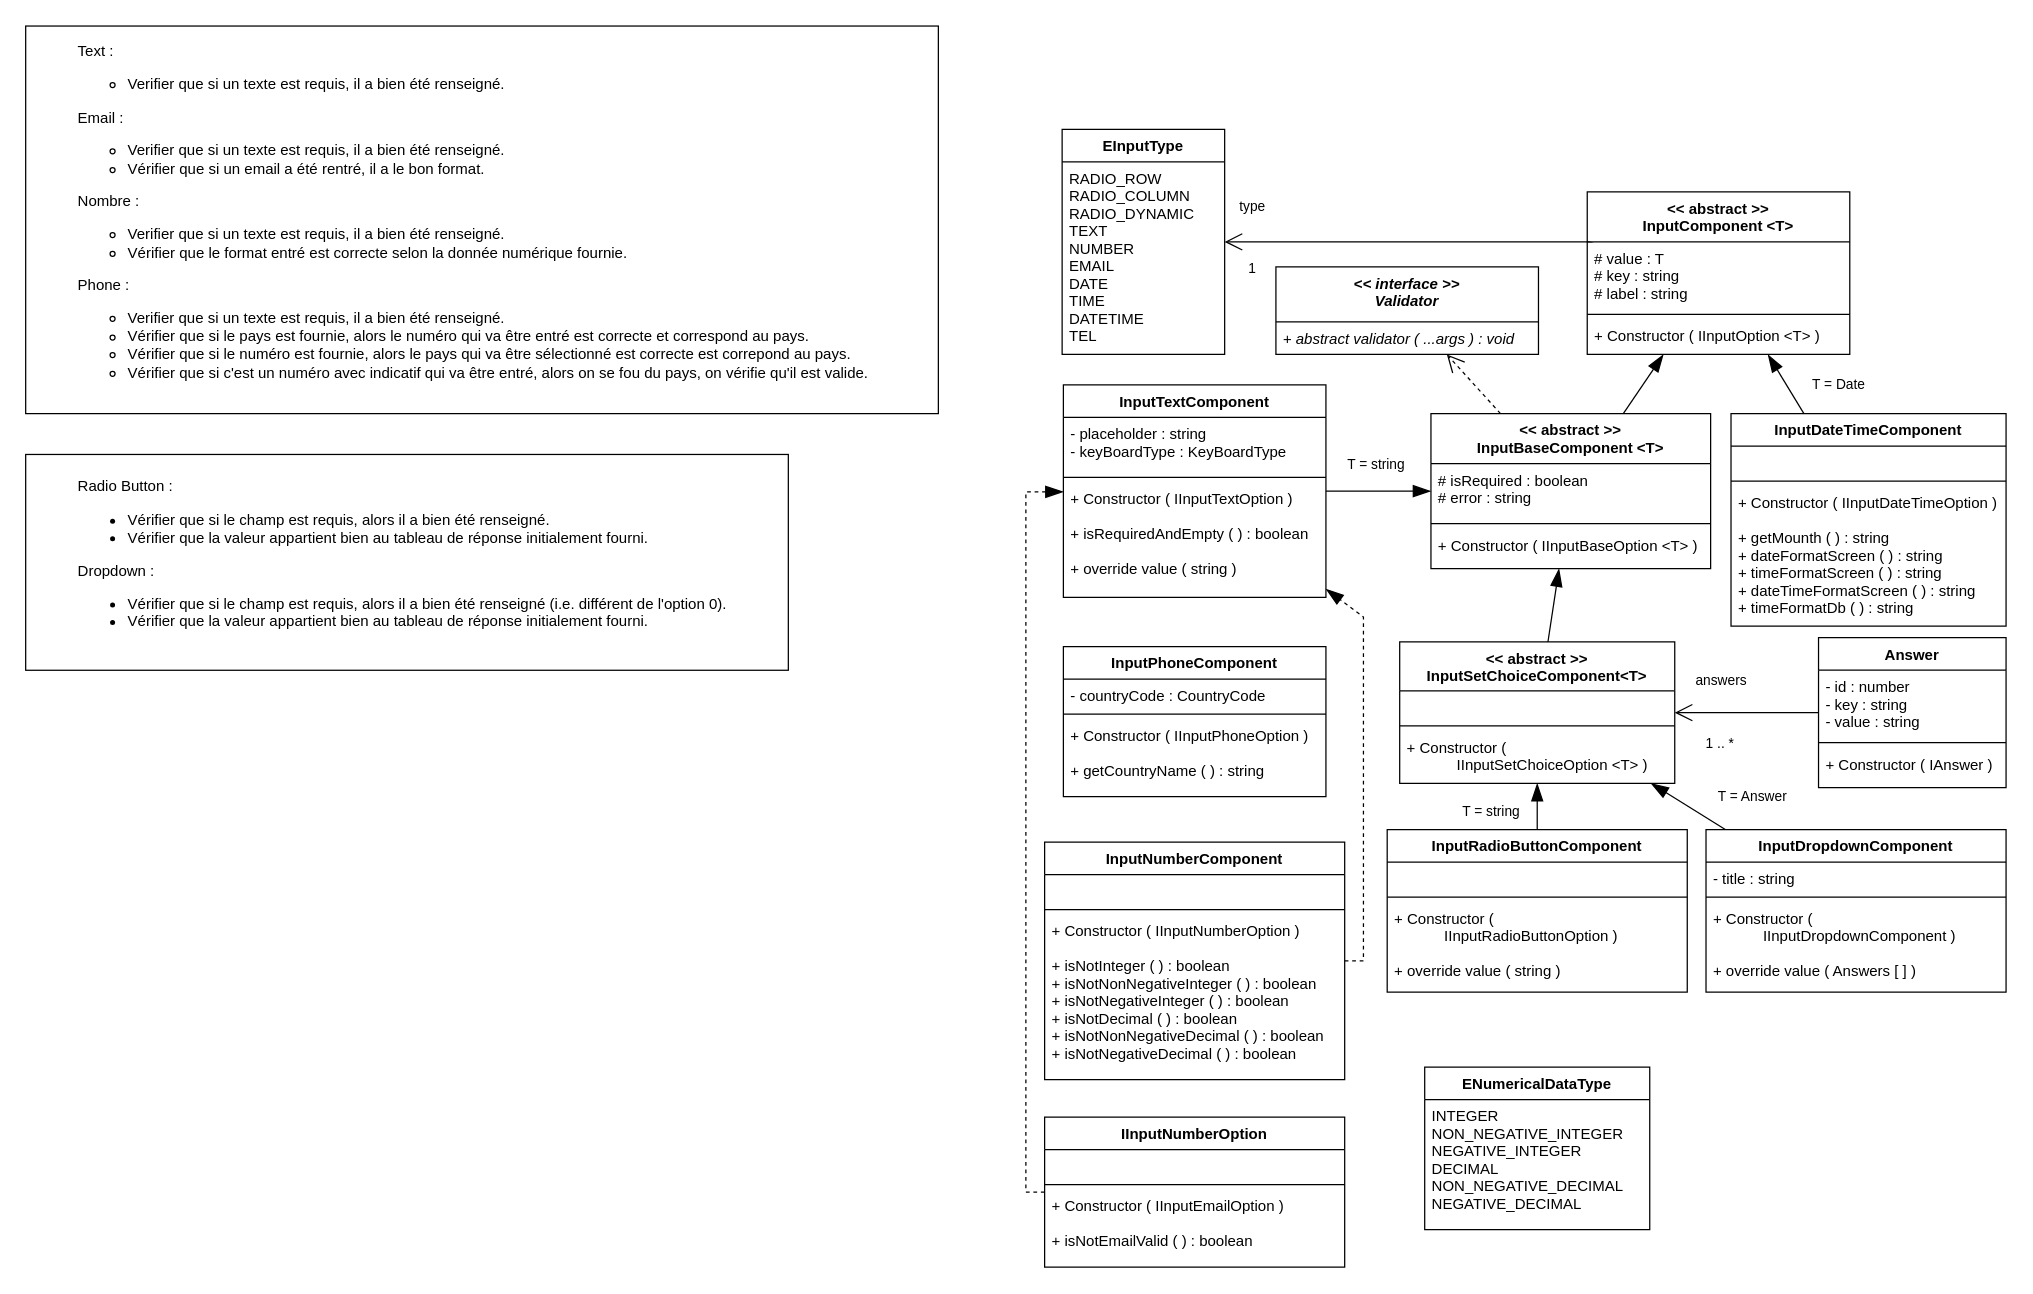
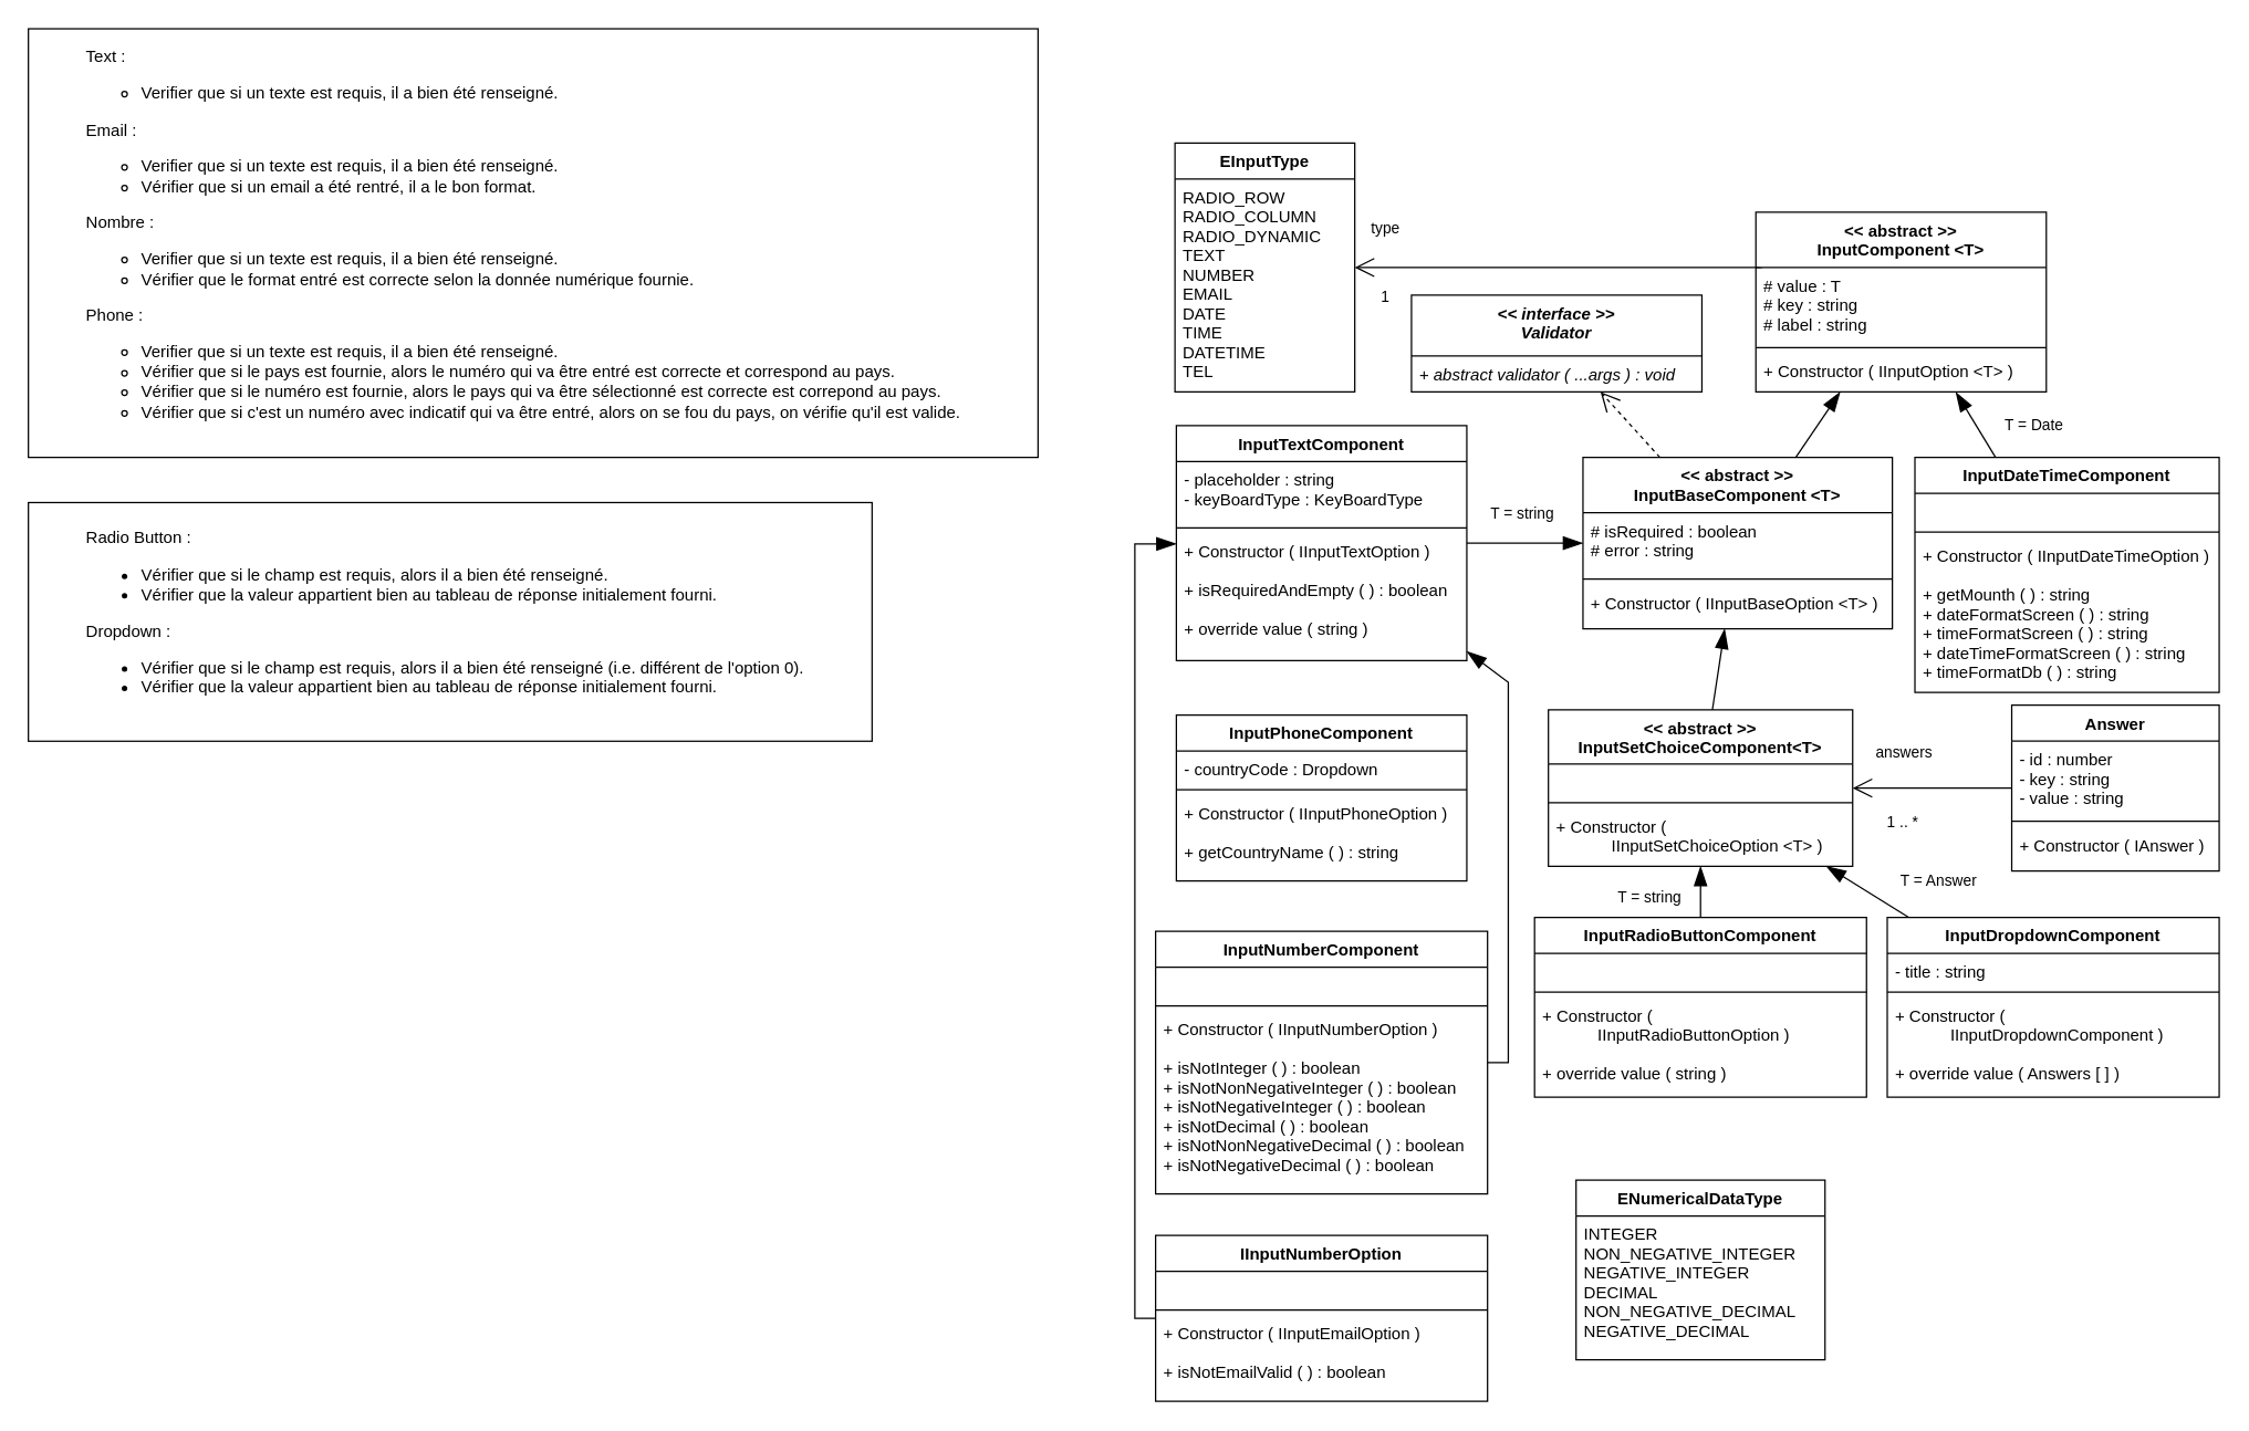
- <mxCell id="35" value="- countryCode : CountryCode" style="text;strokeColor=none;fillColor=none;align=left;verticalAlign=top;spacingLeft=4;spacingRight=4;overflow=hidden;rotatable=0;points=[[0,0.5],[1,0.5]];portConstraint=eastwest;" vertex="1" parent="34"><mxGeometry y="26" width="210" height="24" as="geometry" /></mxCell>
+ <mxCell id="35" value="- countryCode : Dropdown" style="text;strokeColor=none;fillColor=none;align=left;verticalAlign=top;spacingLeft=4;spacingRight=4;overflow=hidden;rotatable=0;points=[[0,0.5],[1,0.5]];portConstraint=eastwest;" vertex="1" parent="34"><mxGeometry y="26" width="210" height="24" as="geometry" /></mxCell>
- <mxCell id="33" value="" style="endArrow=blockThin;html=1;rounded=0;endFill=1;endSize=12;startSize=12;dashed=1;" parent="1" source="27" target="16" edge="1"><mxGeometry width="50" height="50" relative="1" as="geometry"><mxPoint x="54" y="585" as="sourcePoint" /><mxPoint x="114" y="573" as="targetPoint" /><Array as="points"><mxPoint x="1090" y="768" /><mxPoint x="1090" y="493" /></Array></mxGeometry></mxCell>
+ <mxCell id="33" value="" style="endArrow=blockThin;html=1;rounded=0;endFill=1;endSize=12;startSize=12;" parent="1" source="27" target="16" edge="1"><mxGeometry width="50" height="50" relative="1" as="geometry"><mxPoint x="54" y="585" as="sourcePoint" /><mxPoint x="114" y="573" as="targetPoint" /><Array as="points"><mxPoint x="1090" y="768" /><mxPoint x="1090" y="493" /></Array></mxGeometry></mxCell>
- <mxCell id="26" value="" style="endArrow=blockThin;html=1;rounded=0;endFill=1;endSize=12;startSize=12;dashed=1;" parent="1" source="22" target="16" edge="1"><mxGeometry width="50" height="50" relative="1" as="geometry"><mxPoint x="324" y="525.66" as="sourcePoint" /><mxPoint x="510.3" y="478.925" as="targetPoint" /><Array as="points"><mxPoint x="820" y="953" /><mxPoint x="820" y="393" /></Array></mxGeometry></mxCell>
+ <mxCell id="26" value="" style="endArrow=blockThin;html=1;rounded=0;endFill=1;endSize=12;startSize=12;" parent="1" source="22" target="16" edge="1"><mxGeometry width="50" height="50" relative="1" as="geometry"><mxPoint x="324" y="525.66" as="sourcePoint" /><mxPoint x="510.3" y="478.925" as="targetPoint" /><Array as="points"><mxPoint x="820" y="953" /><mxPoint x="820" y="393" /></Array></mxGeometry></mxCell>
